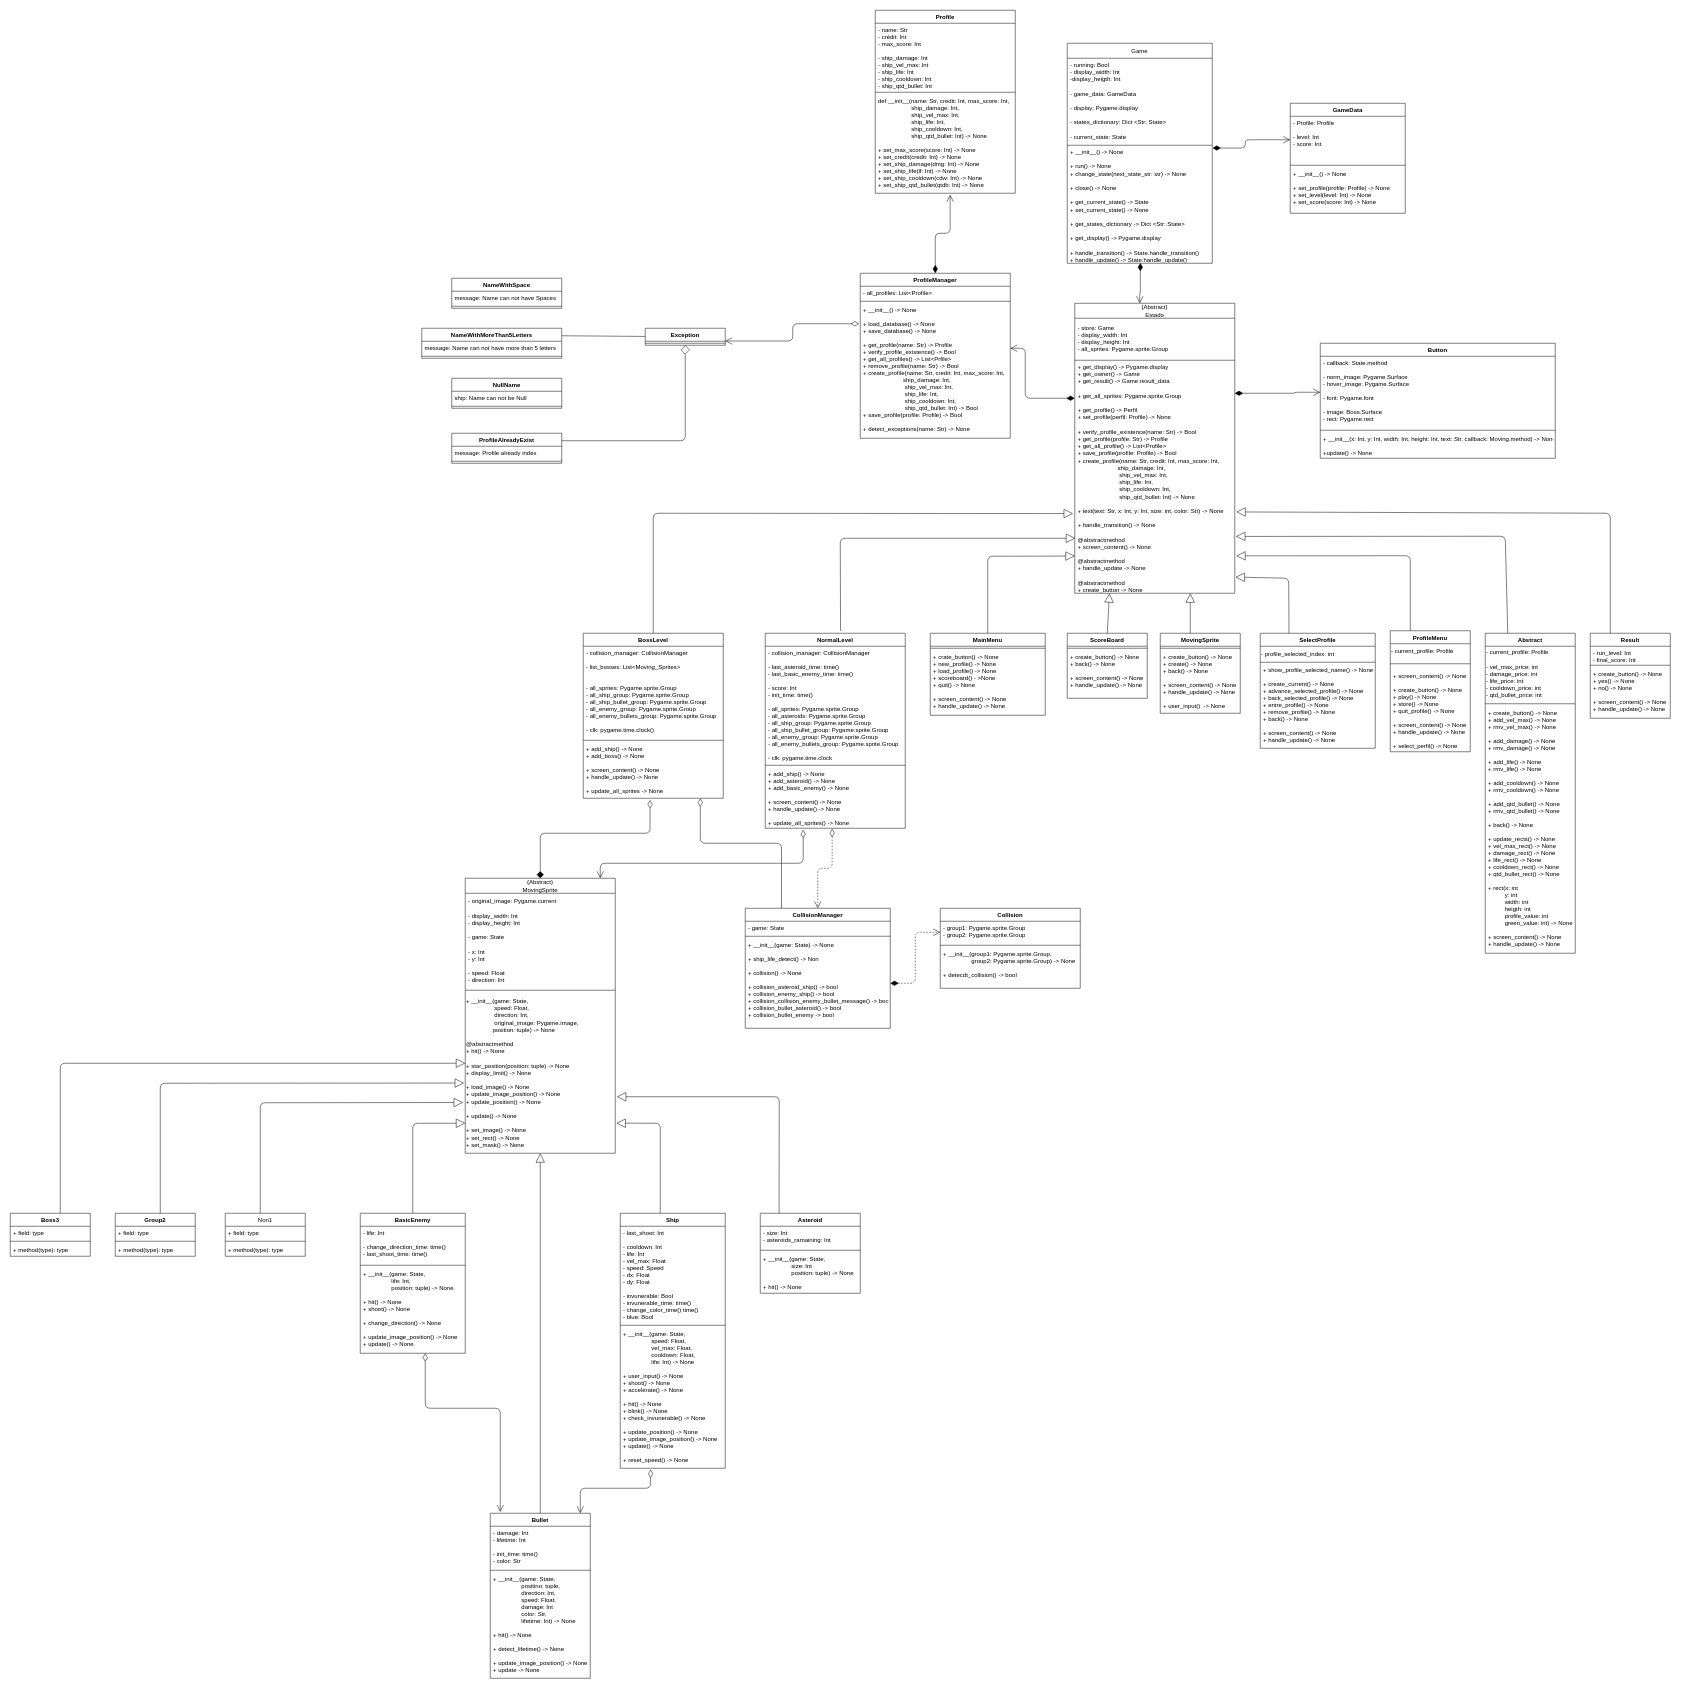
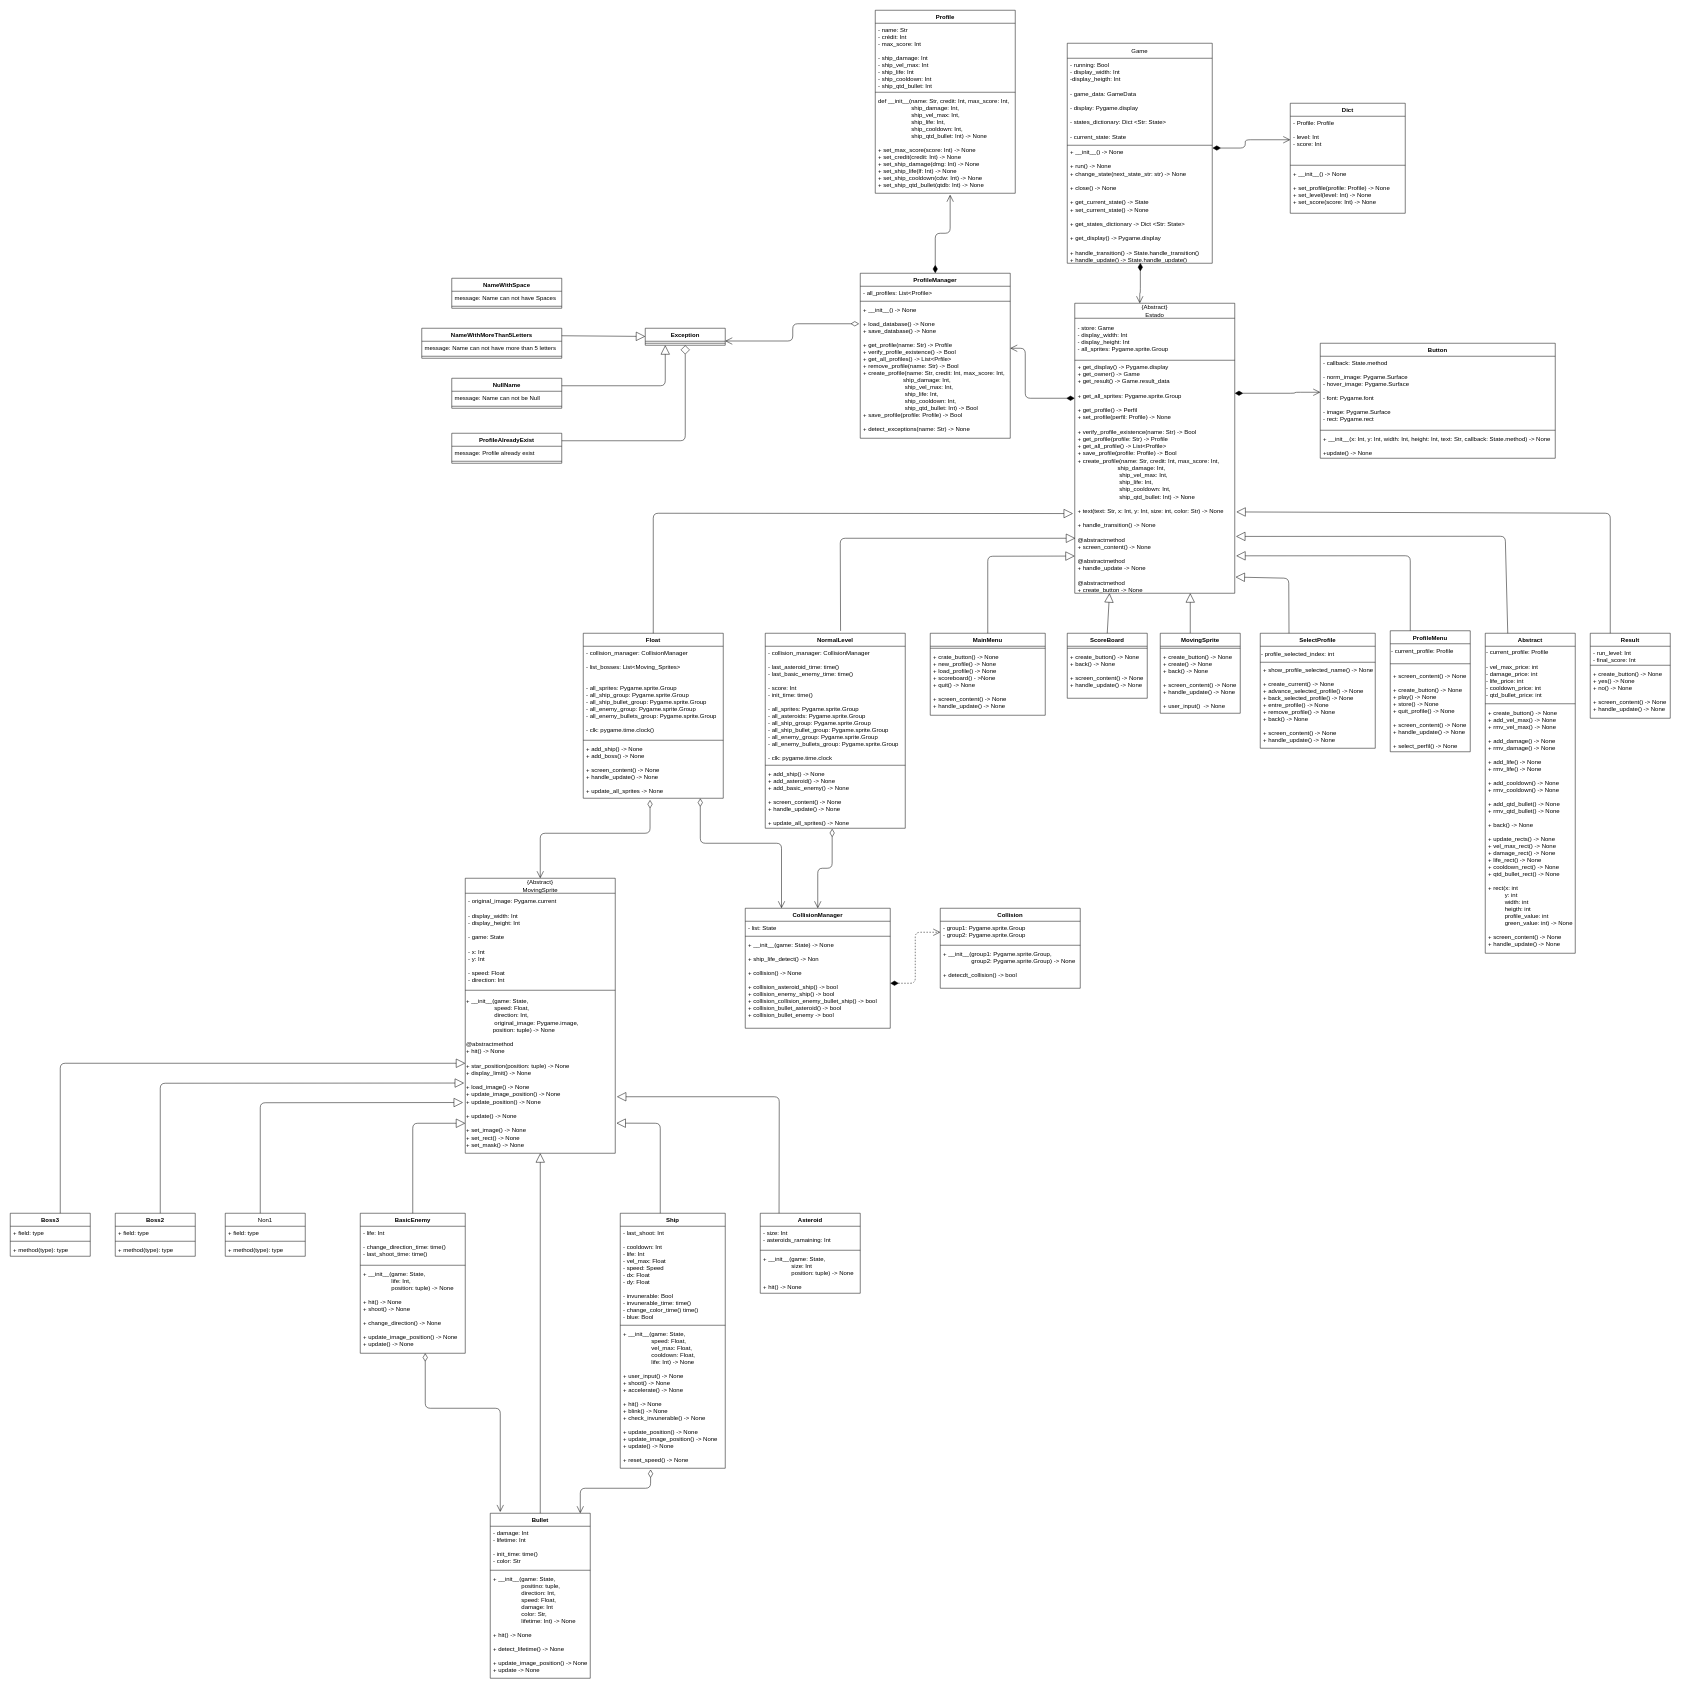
- <mxCell id="43" value="GameData" style="swimlane;fontStyle=1;align=center;verticalAlign=top;childLayout=stackLayout;horizontal=1;startSize=26;horizontalStack=0;resizeParent=1;resizeParentMax=0;resizeLast=0;collapsible=1;marginBottom=0;" parent="1" vertex="1"><mxGeometry x="2580" y="206" width="230" height="220" as="geometry" /></mxCell>
+ <mxCell id="43" value="Dict" style="swimlane;fontStyle=1;align=center;verticalAlign=top;childLayout=stackLayout;horizontal=1;startSize=26;horizontalStack=0;resizeParent=1;resizeParentMax=0;resizeLast=0;collapsible=1;marginBottom=0;" parent="1" vertex="1"><mxGeometry x="2580" y="206" width="230" height="220" as="geometry" /></mxCell>
- <mxCell id="139" value="" style="endArrow=none;endSize=16;endFill=0;html=1;exitX=1;exitY=0.25;exitDx=0;exitDy=0;" parent="1" source="133" target="127" edge="1"><mxGeometry width="160" relative="1" as="geometry"><mxPoint x="1183" y="986" as="sourcePoint" /><mxPoint x="1353" y="1047" as="targetPoint" /><Array as="points" /></mxGeometry></mxCell>
+ <mxCell id="139" value="" style="endArrow=block;endSize=16;endFill=0;html=1;exitX=1;exitY=0.25;exitDx=0;exitDy=0;" parent="1" source="133" target="127" edge="1"><mxGeometry width="160" relative="1" as="geometry"><mxPoint x="1183" y="986" as="sourcePoint" /><mxPoint x="1353" y="1047" as="targetPoint" /><Array as="points" /></mxGeometry></mxCell>
- <mxCell id="12" value="- callback: State.method&#10;&#10;- norm_image: Pygame.Surface&#10;- hover_image: Pygame.Surface&#10;&#10;- font: Pygame.font&#10;&#10;- image: Boss.Surface&#10;- rect: Pygame.rect" style="text;strokeColor=none;fillColor=none;align=left;verticalAlign=top;spacingLeft=4;spacingRight=4;overflow=hidden;rotatable=0;points=[[0,0.5],[1,0.5]];portConstraint=eastwest;" parent="11" vertex="1"><mxGeometry y="26" width="470" height="144" as="geometry" /></mxCell>
+ <mxCell id="12" value="- callback: State.method&#10;&#10;- norm_image: Pygame.Surface&#10;- hover_image: Pygame.Surface&#10;&#10;- font: Pygame.font&#10;&#10;- image: Pygame.Surface&#10;- rect: Pygame.rect" style="text;strokeColor=none;fillColor=none;align=left;verticalAlign=top;spacingLeft=4;spacingRight=4;overflow=hidden;rotatable=0;points=[[0,0.5],[1,0.5]];portConstraint=eastwest;" parent="11" vertex="1"><mxGeometry y="26" width="470" height="144" as="geometry" /></mxCell>
+ <mxCell id="140" value="" style="endArrow=block;endSize=16;endFill=0;html=1;exitX=1;exitY=0.25;exitDx=0;exitDy=0;entryX=0.25;entryY=1;entryDx=0;entryDy=0;" parent="1" source="136" target="127" edge="1"><mxGeometry width="160" relative="1" as="geometry"><mxPoint x="1213" y="1096" as="sourcePoint" /><mxPoint x="1383" y="1157" as="targetPoint" /><Array as="points"><mxPoint x="1330" y="771" /></Array></mxGeometry></mxCell>
- <mxCell id="137" value="ship: Name can not be Null" style="text;strokeColor=none;fillColor=none;align=left;verticalAlign=top;spacingLeft=4;spacingRight=4;overflow=hidden;rotatable=0;points=[[0,0.5],[1,0.5]];portConstraint=eastwest;" parent="136" vertex="1"><mxGeometry y="26" width="220" height="26" as="geometry" /></mxCell>
+ <mxCell id="137" value="message: Name can not be Null" style="text;strokeColor=none;fillColor=none;align=left;verticalAlign=top;spacingLeft=4;spacingRight=4;overflow=hidden;rotatable=0;points=[[0,0.5],[1,0.5]];portConstraint=eastwest;" parent="136" vertex="1"><mxGeometry y="26" width="220" height="26" as="geometry" /></mxCell>
- <mxCell id="14" value="+ __init__(x: Int, y: Int, width: Int, height: Int, text: Str, callback: Moving.method) -&gt; None&#10;&#10;+update() -&gt; None" style="text;strokeColor=none;fillColor=none;align=left;verticalAlign=top;spacingLeft=4;spacingRight=4;overflow=hidden;rotatable=0;points=[[0,0.5],[1,0.5]];portConstraint=eastwest;" parent="11" vertex="1"><mxGeometry y="178" width="470" height="52" as="geometry" /></mxCell>
+ <mxCell id="14" value="+ __init__(x: Int, y: Int, width: Int, height: Int, text: Str, callback: State.method) -&gt; None&#10;&#10;+update() -&gt; None" style="text;strokeColor=none;fillColor=none;align=left;verticalAlign=top;spacingLeft=4;spacingRight=4;overflow=hidden;rotatable=0;points=[[0,0.5],[1,0.5]];portConstraint=eastwest;" parent="11" vertex="1"><mxGeometry y="178" width="470" height="52" as="geometry" /></mxCell>
- <mxCell id="142" value="message: Profile already index" style="text;strokeColor=none;fillColor=none;align=left;verticalAlign=top;spacingLeft=4;spacingRight=4;overflow=hidden;rotatable=0;points=[[0,0.5],[1,0.5]];portConstraint=eastwest;" parent="141" vertex="1"><mxGeometry y="26" width="220" height="26" as="geometry" /></mxCell>
+ <mxCell id="142" value="message: Profile already exist" style="text;strokeColor=none;fillColor=none;align=left;verticalAlign=top;spacingLeft=4;spacingRight=4;overflow=hidden;rotatable=0;points=[[0,0.5],[1,0.5]];portConstraint=eastwest;" parent="141" vertex="1"><mxGeometry y="26" width="220" height="26" as="geometry" /></mxCell>
- <mxCell id="52" value="BossLevel" style="swimlane;fontStyle=1;align=center;verticalAlign=top;childLayout=stackLayout;horizontal=1;startSize=26;horizontalStack=0;resizeParent=1;resizeParentMax=0;resizeLast=0;collapsible=1;marginBottom=0;" parent="1" vertex="1"><mxGeometry x="1166" y="1266" width="280" height="330" as="geometry" /></mxCell>
+ <mxCell id="52" value="Float" style="swimlane;fontStyle=1;align=center;verticalAlign=top;childLayout=stackLayout;horizontal=1;startSize=26;horizontalStack=0;resizeParent=1;resizeParentMax=0;resizeLast=0;collapsible=1;marginBottom=0;" parent="1" vertex="1"><mxGeometry x="1166" y="1266" width="280" height="330" as="geometry" /></mxCell>
- <mxCell id="89" value="" style="endArrow=open;html=1;endSize=12;startArrow=diamondThin;startSize=14;startFill=0;edgeStyle=orthogonalEdgeStyle;align=left;verticalAlign=bottom;exitX=0.271;exitY=1.027;exitDx=0;exitDy=0;exitPerimeter=0;" parent="1" source="59" target="84" edge="1"><mxGeometry x="-1" y="3" relative="1" as="geometry"><mxPoint x="1499.56" y="1706" as="sourcePoint" /><mxPoint x="1280" y="1856" as="targetPoint" /><Array as="points"><mxPoint x="1606" y="1726" /><mxPoint x="1200" y="1726" /></Array></mxGeometry></mxCell>
- <mxCell id="81" value="" style="endArrow=open;html=1;endSize=12;startArrow=diamondThin;startSize=14;startFill=0;edgeStyle=orthogonalEdgeStyle;align=left;verticalAlign=bottom;exitX=0.478;exitY=1.008;exitDx=0;exitDy=0;exitPerimeter=0;dashed=1;" parent="1" source="59" target="73" edge="1"><mxGeometry x="-1" y="3" relative="1" as="geometry"><mxPoint x="1640" y="1746" as="sourcePoint" /><mxPoint x="1800" y="1746" as="targetPoint" /></mxGeometry></mxCell>
+ <mxCell id="81" value="" style="endArrow=open;html=1;endSize=12;startArrow=diamondThin;startSize=14;startFill=0;edgeStyle=orthogonalEdgeStyle;align=left;verticalAlign=bottom;exitX=0.478;exitY=1.008;exitDx=0;exitDy=0;exitPerimeter=0;" parent="1" source="59" target="73" edge="1"><mxGeometry x="-1" y="3" relative="1" as="geometry"><mxPoint x="1640" y="1746" as="sourcePoint" /><mxPoint x="1800" y="1746" as="targetPoint" /></mxGeometry></mxCell>
- <mxCell id="88" value="" style="endArrow=diamond;html=1;endSize=12;startArrow=diamondThin;startSize=14;startFill=0;edgeStyle=orthogonalEdgeStyle;align=left;verticalAlign=bottom;exitX=0.477;exitY=1.03;exitDx=0;exitDy=0;exitPerimeter=0;entryX=0.5;entryY=0;entryDx=0;entryDy=0;" parent="1" source="55" target="84" edge="1"><mxGeometry x="-1" y="3" relative="1" as="geometry"><mxPoint x="1260" y="1786.124" as="sourcePoint" /><mxPoint x="1070" y="1726" as="targetPoint" /><Array as="points"><mxPoint x="1300" y="1666" /><mxPoint x="1080" y="1666" /></Array></mxGeometry></mxCell>
+ <mxCell id="88" value="" style="endArrow=open;html=1;endSize=12;startArrow=diamondThin;startSize=14;startFill=0;edgeStyle=orthogonalEdgeStyle;align=left;verticalAlign=bottom;exitX=0.477;exitY=1.03;exitDx=0;exitDy=0;exitPerimeter=0;entryX=0.5;entryY=0;entryDx=0;entryDy=0;" parent="1" source="55" target="84" edge="1"><mxGeometry x="-1" y="3" relative="1" as="geometry"><mxPoint x="1260" y="1786.124" as="sourcePoint" /><mxPoint x="1070" y="1726" as="targetPoint" /><Array as="points"><mxPoint x="1300" y="1666" /><mxPoint x="1080" y="1666" /></Array></mxGeometry></mxCell>
- <mxCell id="82" value="" style="endArrow=none;html=1;endSize=12;startArrow=diamondThin;startSize=14;startFill=0;edgeStyle=orthogonalEdgeStyle;align=left;verticalAlign=bottom;exitX=0.836;exitY=1.002;exitDx=0;exitDy=0;exitPerimeter=0;entryX=0.25;entryY=0;entryDx=0;entryDy=0;" parent="1" source="55" target="73" edge="1"><mxGeometry x="-1" y="3" relative="1" as="geometry"><mxPoint x="1428.84" y="1666.976" as="sourcePoint" /><mxPoint x="1400" y="1826" as="targetPoint" /><Array as="points"><mxPoint x="1400" y="1686" /><mxPoint x="1563" y="1686" /></Array></mxGeometry></mxCell>
+ <mxCell id="82" value="" style="endArrow=open;html=1;endSize=12;startArrow=diamondThin;startSize=14;startFill=0;edgeStyle=orthogonalEdgeStyle;align=left;verticalAlign=bottom;exitX=0.836;exitY=1.002;exitDx=0;exitDy=0;exitPerimeter=0;entryX=0.25;entryY=0;entryDx=0;entryDy=0;" parent="1" source="55" target="73" edge="1"><mxGeometry x="-1" y="3" relative="1" as="geometry"><mxPoint x="1428.84" y="1666.976" as="sourcePoint" /><mxPoint x="1400" y="1826" as="targetPoint" /><Array as="points"><mxPoint x="1400" y="1686" /><mxPoint x="1563" y="1686" /></Array></mxGeometry></mxCell>
- <mxCell id="74" value="- game: State" style="text;strokeColor=none;fillColor=none;align=left;verticalAlign=top;spacingLeft=4;spacingRight=4;overflow=hidden;rotatable=0;points=[[0,0.5],[1,0.5]];portConstraint=eastwest;" parent="73" vertex="1"><mxGeometry y="26" width="290" height="26" as="geometry" /></mxCell>
+ <mxCell id="74" value="- list: State" style="text;strokeColor=none;fillColor=none;align=left;verticalAlign=top;spacingLeft=4;spacingRight=4;overflow=hidden;rotatable=0;points=[[0,0.5],[1,0.5]];portConstraint=eastwest;" parent="73" vertex="1"><mxGeometry y="26" width="290" height="26" as="geometry" /></mxCell>
- <mxCell id="76" value="+ __init__(game: State) -&gt; None&#10;&#10;+ ship_life_detect() -&gt; Non&#10;&#10;+ collision() -&gt; None&#10;&#10;+ collision_asteroid_ship() -&gt; bool&#10;+ collision_enemy_ship() -&gt; bool&#10;+ collision_collision_enemy_bullet_message() -&gt; bool&#10;+ collision_bullet_asteroid() -&gt; bool&#10;+ collision_bullet_enemy -&gt; bool" style="text;strokeColor=none;fillColor=none;align=left;verticalAlign=top;spacingLeft=4;spacingRight=4;overflow=hidden;rotatable=0;points=[[0,0.5],[1,0.5]];portConstraint=eastwest;" parent="73" vertex="1"><mxGeometry y="60" width="290" height="180" as="geometry" /></mxCell>
+ <mxCell id="76" value="+ __init__(game: State) -&gt; None&#10;&#10;+ ship_life_detect() -&gt; Non&#10;&#10;+ collision() -&gt; None&#10;&#10;+ collision_asteroid_ship() -&gt; bool&#10;+ collision_enemy_ship() -&gt; bool&#10;+ collision_collision_enemy_bullet_ship() -&gt; bool&#10;+ collision_bullet_asteroid() -&gt; bool&#10;+ collision_bullet_enemy -&gt; bool" style="text;strokeColor=none;fillColor=none;align=left;verticalAlign=top;spacingLeft=4;spacingRight=4;overflow=hidden;rotatable=0;points=[[0,0.5],[1,0.5]];portConstraint=eastwest;" parent="73" vertex="1"><mxGeometry y="60" width="290" height="180" as="geometry" /></mxCell>
- <mxCell id="120" value="Group2" style="swimlane;fontStyle=1;align=center;verticalAlign=top;childLayout=stackLayout;horizontal=1;startSize=26;horizontalStack=0;resizeParent=1;resizeParentMax=0;resizeLast=0;collapsible=1;marginBottom=0;" parent="1" vertex="1"><mxGeometry x="230" y="2426" width="160" height="86" as="geometry" /></mxCell>
+ <mxCell id="120" value="Boss2" style="swimlane;fontStyle=1;align=center;verticalAlign=top;childLayout=stackLayout;horizontal=1;startSize=26;horizontalStack=0;resizeParent=1;resizeParentMax=0;resizeLast=0;collapsible=1;marginBottom=0;" parent="1" vertex="1"><mxGeometry x="230" y="2426" width="160" height="86" as="geometry" /></mxCell>
